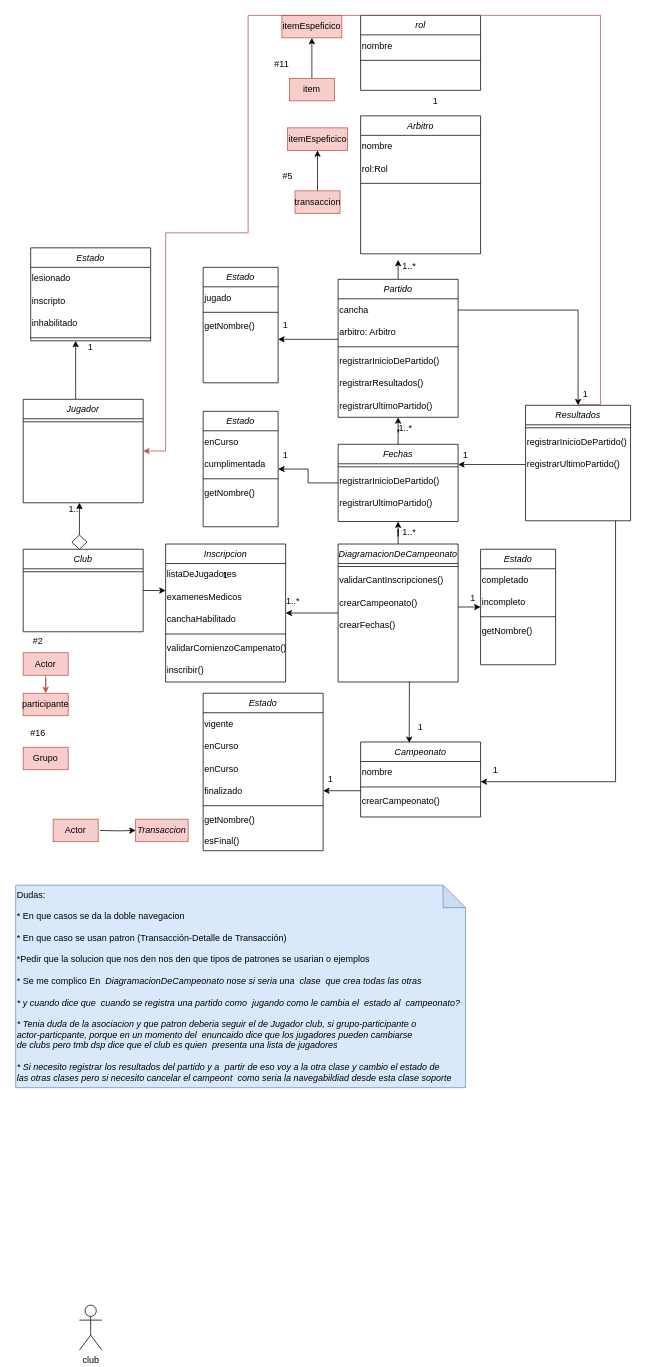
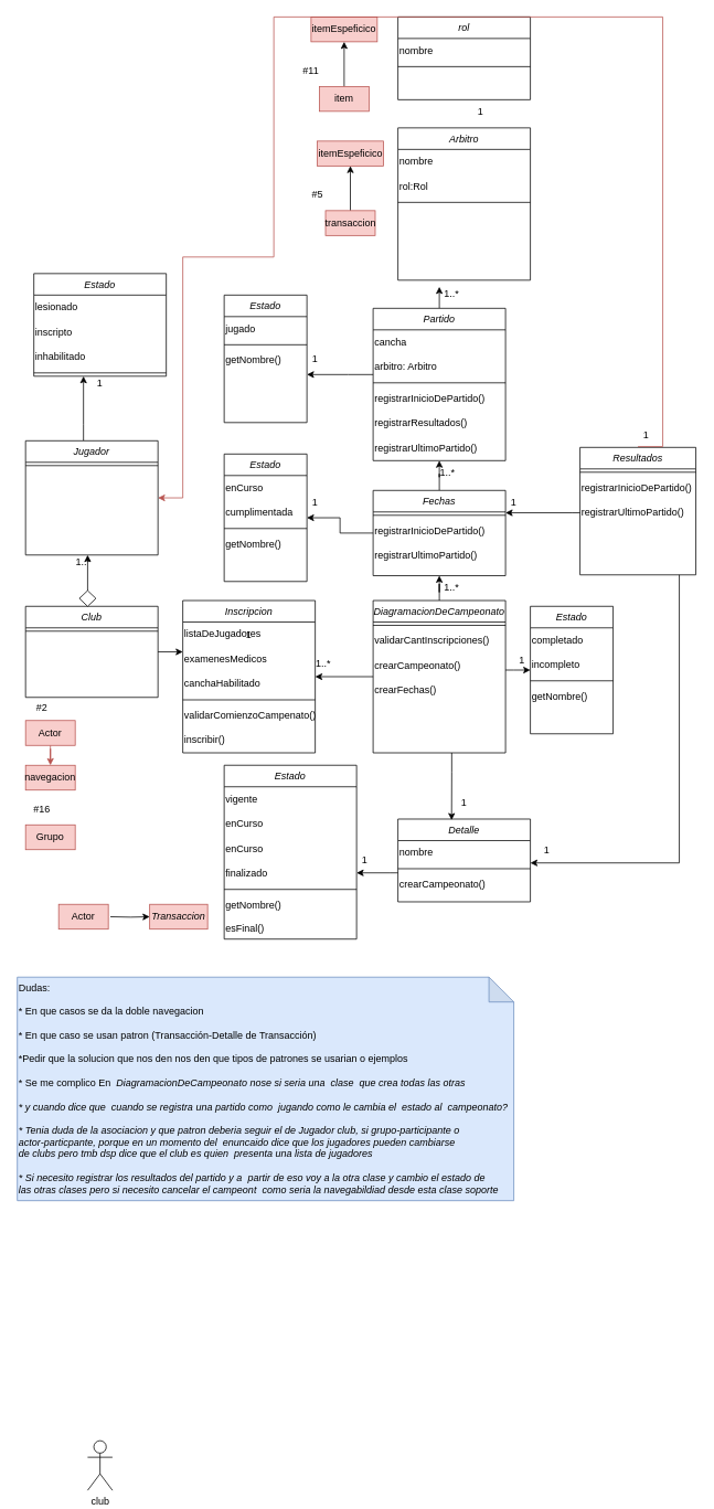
- <mxCell id="113" style="edgeStyle=orthogonalEdgeStyle;rounded=0;orthogonalLoop=1;jettySize=auto;html=1;" edge="1" parent="1" source="33" target="109"><mxGeometry relative="1" as="geometry" /></mxCell>
- <mxCell id="10" value="participante" style="text;html=1;align=center;verticalAlign=middle;whiteSpace=wrap;rounded=0;fillColor=#f8cecc;strokeColor=#b85450;" vertex="1" parent="1"><mxGeometry x="30" y="924" width="60" height="30" as="geometry" /></mxCell>
+ <mxCell id="10" value="navegacion" style="text;html=1;align=center;verticalAlign=middle;whiteSpace=wrap;rounded=0;fillColor=#f8cecc;strokeColor=#b85450;" vertex="1" parent="1"><mxGeometry x="30" y="924" width="60" height="30" as="geometry" /></mxCell>
- <mxCell id="78" value="Campeonato" style="swimlane;fontStyle=2;align=center;verticalAlign=top;childLayout=stackLayout;horizontal=1;startSize=26;horizontalStack=0;resizeParent=1;resizeLast=0;collapsible=1;marginBottom=0;rounded=0;shadow=0;strokeWidth=1;" vertex="1" parent="1"><mxGeometry x="480" y="989" width="160" height="100" as="geometry"><mxRectangle x="230" y="140" width="160" height="26" as="alternateBounds" /></mxGeometry></mxCell>
+ <mxCell id="78" value="Detalle" style="swimlane;fontStyle=2;align=center;verticalAlign=top;childLayout=stackLayout;horizontal=1;startSize=26;horizontalStack=0;resizeParent=1;resizeLast=0;collapsible=1;marginBottom=0;rounded=0;shadow=0;strokeWidth=1;" vertex="1" parent="1"><mxGeometry x="480" y="989" width="160" height="100" as="geometry"><mxRectangle x="230" y="140" width="160" height="26" as="alternateBounds" /></mxGeometry></mxCell>
